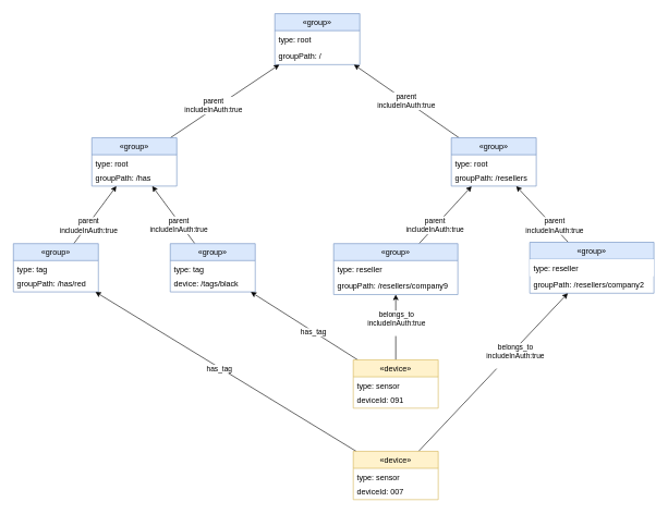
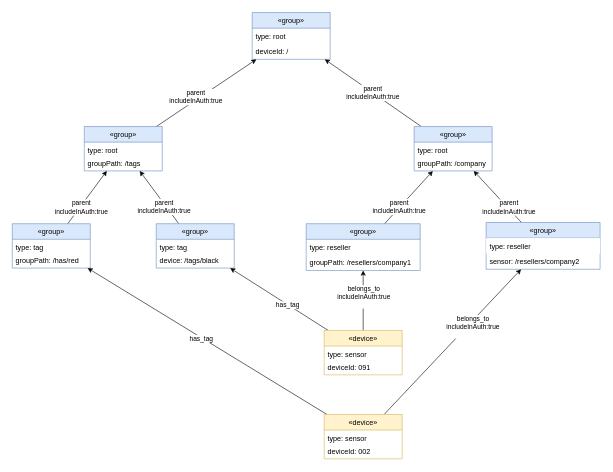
- <mxCell id="4" value="groupPath: /" style="text;strokeColor=none;fillColor=none;align=left;verticalAlign=top;spacingLeft=4;spacingRight=4;overflow=hidden;rotatable=0;points=[[0,0.5],[1,0.5]];portConstraint=eastwest;" vertex="1" parent="2"><mxGeometry y="52" width="130" height="26" as="geometry" /></mxCell>
+ <mxCell id="4" value="deviceId: /" style="text;strokeColor=none;fillColor=none;align=left;verticalAlign=top;spacingLeft=4;spacingRight=4;overflow=hidden;rotatable=0;points=[[0,0.5],[1,0.5]];portConstraint=eastwest;" vertex="1" parent="2"><mxGeometry y="52" width="130" height="26" as="geometry" /></mxCell>
- <mxCell id="23" value="groupPath: /has" style="text;strokeColor=none;fillColor=none;align=left;verticalAlign=top;spacingLeft=4;spacingRight=4;overflow=hidden;rotatable=0;points=[[0,0.5],[1,0.5]];portConstraint=eastwest;" vertex="1" parent="21"><mxGeometry y="48" width="130" height="26" as="geometry" /></mxCell>
+ <mxCell id="23" value="groupPath: /tags" style="text;strokeColor=none;fillColor=none;align=left;verticalAlign=top;spacingLeft=4;spacingRight=4;overflow=hidden;rotatable=0;points=[[0,0.5],[1,0.5]];portConstraint=eastwest;" vertex="1" parent="21"><mxGeometry y="48" width="130" height="26" as="geometry" /></mxCell>
- <mxCell id="13" value="groupPath: /resellers" style="text;strokeColor=none;fillColor=none;align=left;verticalAlign=top;spacingLeft=4;spacingRight=4;overflow=hidden;rotatable=0;points=[[0,0.5],[1,0.5]];portConstraint=eastwest;" vertex="1" parent="11"><mxGeometry y="48" width="130" height="26" as="geometry" /></mxCell>
+ <mxCell id="13" value="groupPath: /company" style="text;strokeColor=none;fillColor=none;align=left;verticalAlign=top;spacingLeft=4;spacingRight=4;overflow=hidden;rotatable=0;points=[[0,0.5],[1,0.5]];portConstraint=eastwest;" vertex="1" parent="11"><mxGeometry y="48" width="130" height="26" as="geometry" /></mxCell>
- <mxCell id="18" value="groupPath: /resellers/company2" style="text;strokeColor=none;fillColor=none;align=left;verticalAlign=top;spacingLeft=4;spacingRight=4;overflow=hidden;rotatable=0;points=[[0,0.5],[1,0.5]];portConstraint=eastwest;" vertex="1" parent="16"><mxGeometry y="52" width="190" height="26" as="geometry" /></mxCell>
+ <mxCell id="18" value="sensor: /resellers/company2" style="text;strokeColor=none;fillColor=none;align=left;verticalAlign=top;spacingLeft=4;spacingRight=4;overflow=hidden;rotatable=0;points=[[0,0.5],[1,0.5]];portConstraint=eastwest;" vertex="1" parent="16"><mxGeometry y="52" width="190" height="26" as="geometry" /></mxCell>
- <mxCell id="9" value="groupPath: /resellers/company9" style="text;strokeColor=none;fillColor=none;align=left;verticalAlign=top;spacingLeft=4;spacingRight=4;overflow=hidden;rotatable=0;points=[[0,0.5],[1,0.5]];portConstraint=eastwest;" vertex="1" parent="7"><mxGeometry y="52" width="190" height="26" as="geometry" /></mxCell>
+ <mxCell id="9" value="groupPath: /resellers/company1" style="text;strokeColor=none;fillColor=none;align=left;verticalAlign=top;spacingLeft=4;spacingRight=4;overflow=hidden;rotatable=0;points=[[0,0.5],[1,0.5]];portConstraint=eastwest;" vertex="1" parent="7"><mxGeometry y="52" width="190" height="26" as="geometry" /></mxCell>
- <mxCell id="47" value="deviceId: 007" style="text;strokeColor=none;fillColor=none;align=left;verticalAlign=top;spacingLeft=4;spacingRight=4;overflow=hidden;rotatable=0;points=[[0,0.5],[1,0.5]];portConstraint=eastwest;" vertex="1" parent="45"><mxGeometry y="48" width="130" height="26" as="geometry" /></mxCell>
+ <mxCell id="47" value="deviceId: 002" style="text;strokeColor=none;fillColor=none;align=left;verticalAlign=top;spacingLeft=4;spacingRight=4;overflow=hidden;rotatable=0;points=[[0,0.5],[1,0.5]];portConstraint=eastwest;" vertex="1" parent="45"><mxGeometry y="48" width="130" height="26" as="geometry" /></mxCell>
